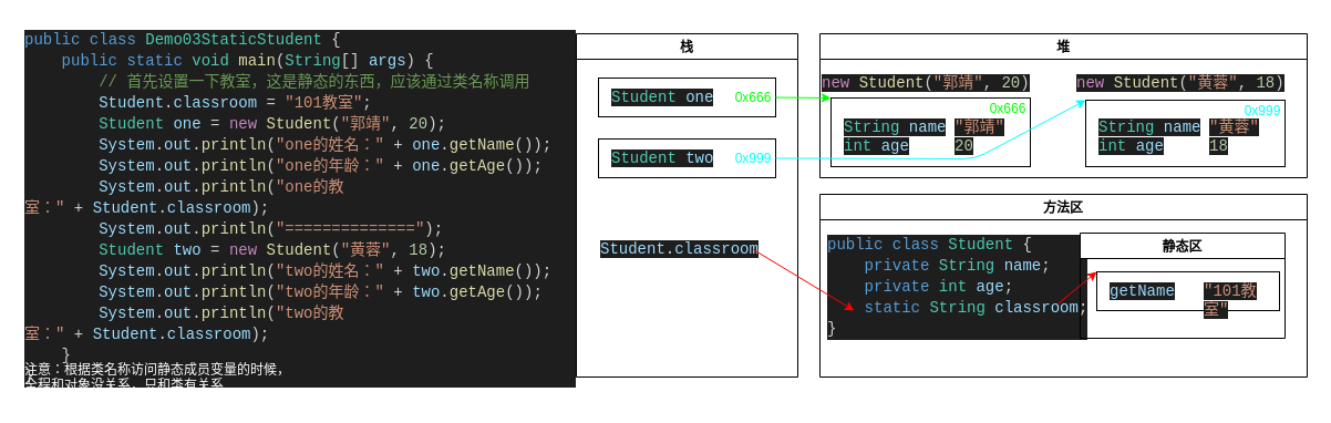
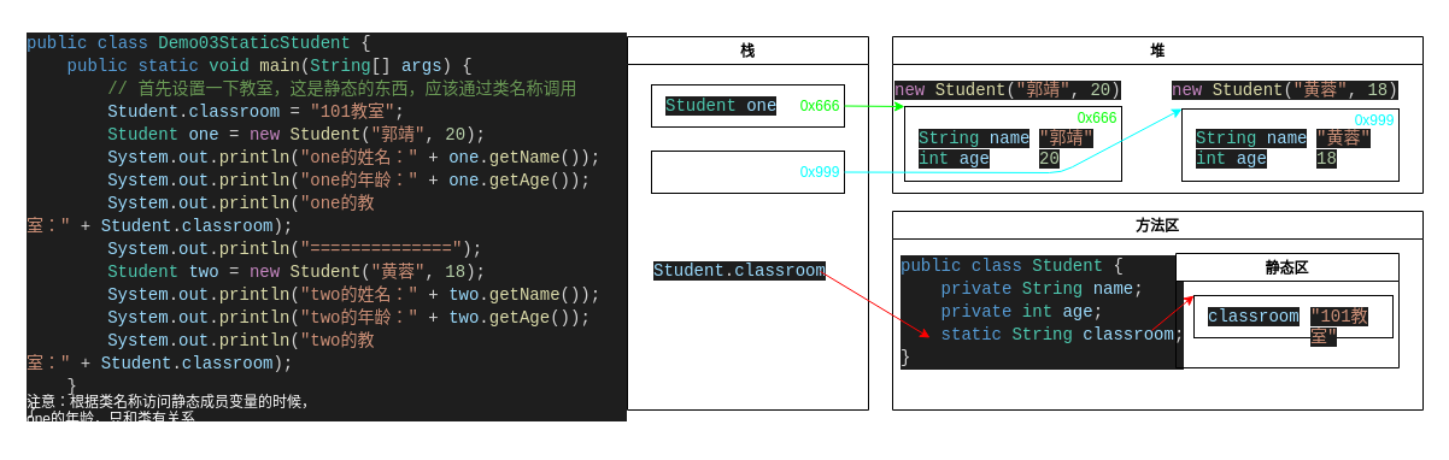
- <mxCell id="7" value="&lt;span style=&quot;font-family: &amp;#34;consolas&amp;#34; , &amp;#34;courier new&amp;#34; , monospace ; font-size: 14px ; font-style: normal ; font-weight: 400 ; letter-spacing: normal ; text-align: left ; text-indent: 0px ; text-transform: none ; word-spacing: 0px ; background-color: rgb(30 , 30 , 30) ; color: rgb(78 , 201 , 176)&quot;&gt;Student&lt;/span&gt;&lt;span style=&quot;color: rgb(212 , 212 , 212) ; font-family: &amp;#34;consolas&amp;#34; , &amp;#34;courier new&amp;#34; , monospace ; font-size: 14px ; font-style: normal ; font-weight: 400 ; letter-spacing: normal ; text-align: left ; text-indent: 0px ; text-transform: none ; word-spacing: 0px ; background-color: rgb(30 , 30 , 30)&quot;&gt;&amp;nbsp;&lt;/span&gt;&lt;span style=&quot;font-family: &amp;#34;consolas&amp;#34; , &amp;#34;courier new&amp;#34; , monospace ; font-size: 14px ; font-style: normal ; font-weight: 400 ; letter-spacing: normal ; text-align: left ; text-indent: 0px ; text-transform: none ; word-spacing: 0px ; background-color: rgb(30 , 30 , 30) ; color: rgb(156 , 220 , 254)&quot;&gt;two&lt;/span&gt;" style="text;whiteSpace=wrap;html=1;" vertex="1" parent="3"><mxGeometry x="30" y="97.5" width="110" height="30" as="geometry" /></mxCell>
- <mxCell id="26" value="&lt;span style=&quot;color: rgb(156, 220, 254); font-family: consolas, &amp;quot;courier new&amp;quot;, monospace; font-size: 14px; font-style: normal; font-weight: 400; letter-spacing: normal; text-align: left; text-indent: 0px; text-transform: none; word-spacing: 0px; background-color: rgb(30, 30, 30); display: inline; float: none;&quot;&gt;getName&lt;/span&gt;" style="text;whiteSpace=wrap;html=1;" vertex="1" parent="24"><mxGeometry x="25" y="37.5" width="90" height="30" as="geometry" /></mxCell>
+ <mxCell id="26" value="&lt;span style=&quot;color: rgb(156, 220, 254); font-family: consolas, &amp;quot;courier new&amp;quot;, monospace; font-size: 14px; font-style: normal; font-weight: 400; letter-spacing: normal; text-align: left; text-indent: 0px; text-transform: none; word-spacing: 0px; background-color: rgb(30, 30, 30); display: inline; float: none;&quot;&gt;classroom&lt;/span&gt;" style="text;whiteSpace=wrap;html=1;" vertex="1" parent="24"><mxGeometry x="25" y="37.5" width="90" height="30" as="geometry" /></mxCell>
- <mxCell id="32" value="注意：根据类名称访问静态成员变量的时候，&lt;br&gt;全程和对象没关系，只和类有关系" style="text;html=1;strokeColor=none;fillColor=none;align=left;verticalAlign=top;whiteSpace=wrap;rounded=0;fontColor=#FFFFFF;" vertex="1" parent="1"><mxGeometry y="320" width="480" height="40" as="geometry" x="20" /></mxCell>
+ <mxCell id="32" value="注意：根据类名称访问静态成员变量的时候，&lt;br&gt;one的年龄，只和类有关系" style="text;html=1;strokeColor=none;fillColor=none;align=left;verticalAlign=top;whiteSpace=wrap;rounded=0;fontColor=#FFFFFF;" vertex="1" parent="1"><mxGeometry y="320" width="480" height="40" as="geometry" x="20" /></mxCell>
